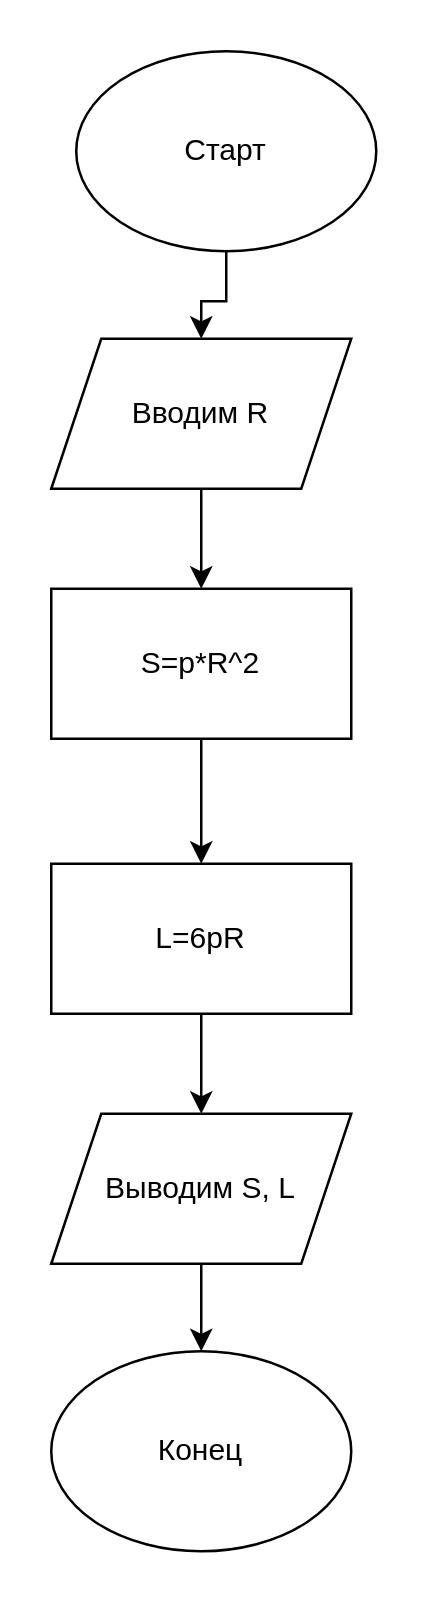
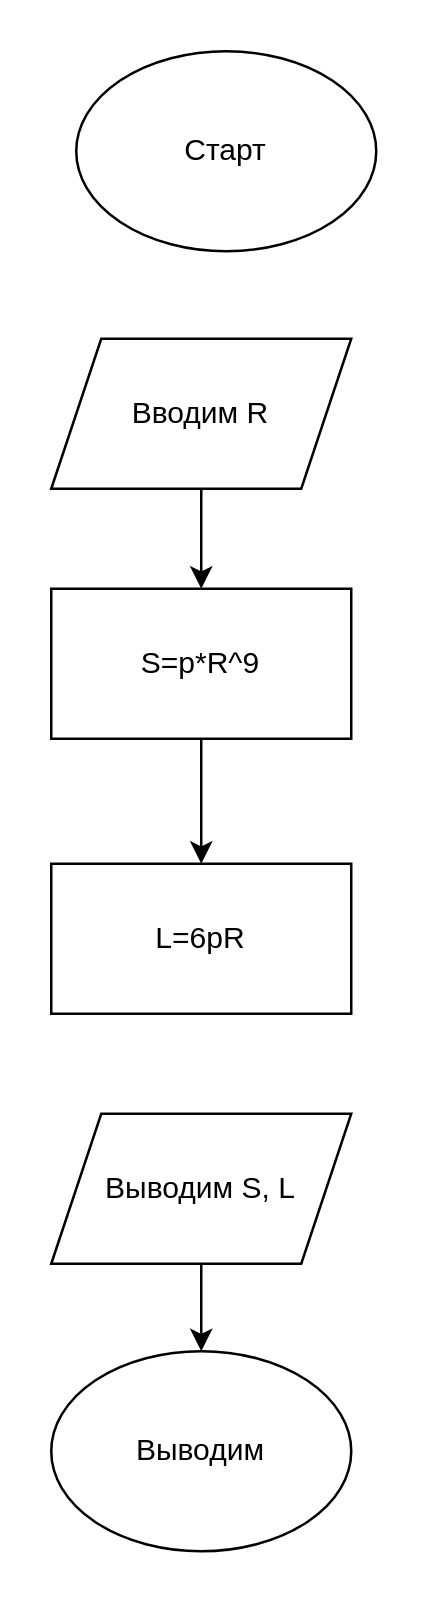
- <mxCell id="2" value="" style="edgeStyle=orthogonalEdgeStyle;rounded=0;orthogonalLoop=1;jettySize=auto;html=1;" parent="1" source="3" target="5" edge="1"><mxGeometry relative="1" as="geometry" /></mxCell>
- <mxCell id="7" value="S=p*R^2" style="whiteSpace=wrap;html=1;" parent="1" vertex="1"><mxGeometry x="20" y="235" width="120" height="60" as="geometry" /></mxCell>
+ <mxCell id="7" value="S=p*R^9" style="whiteSpace=wrap;html=1;" parent="1" vertex="1"><mxGeometry x="20" y="235" width="120" height="60" as="geometry" /></mxCell>
- <mxCell id="8" value="" style="edgeStyle=orthogonalEdgeStyle;rounded=0;orthogonalLoop=1;jettySize=auto;html=1;" parent="1" source="9" target="11" edge="1"><mxGeometry relative="1" as="geometry" /></mxCell>
- <mxCell id="12" value="Конец" style="ellipse;whiteSpace=wrap;html=1;" parent="1" vertex="1"><mxGeometry x="20" y="540" width="120" height="80" as="geometry" /></mxCell>
+ <mxCell id="12" value="Выводим" style="ellipse;whiteSpace=wrap;html=1;" parent="1" vertex="1"><mxGeometry x="20" y="540" width="120" height="80" as="geometry" /></mxCell>
